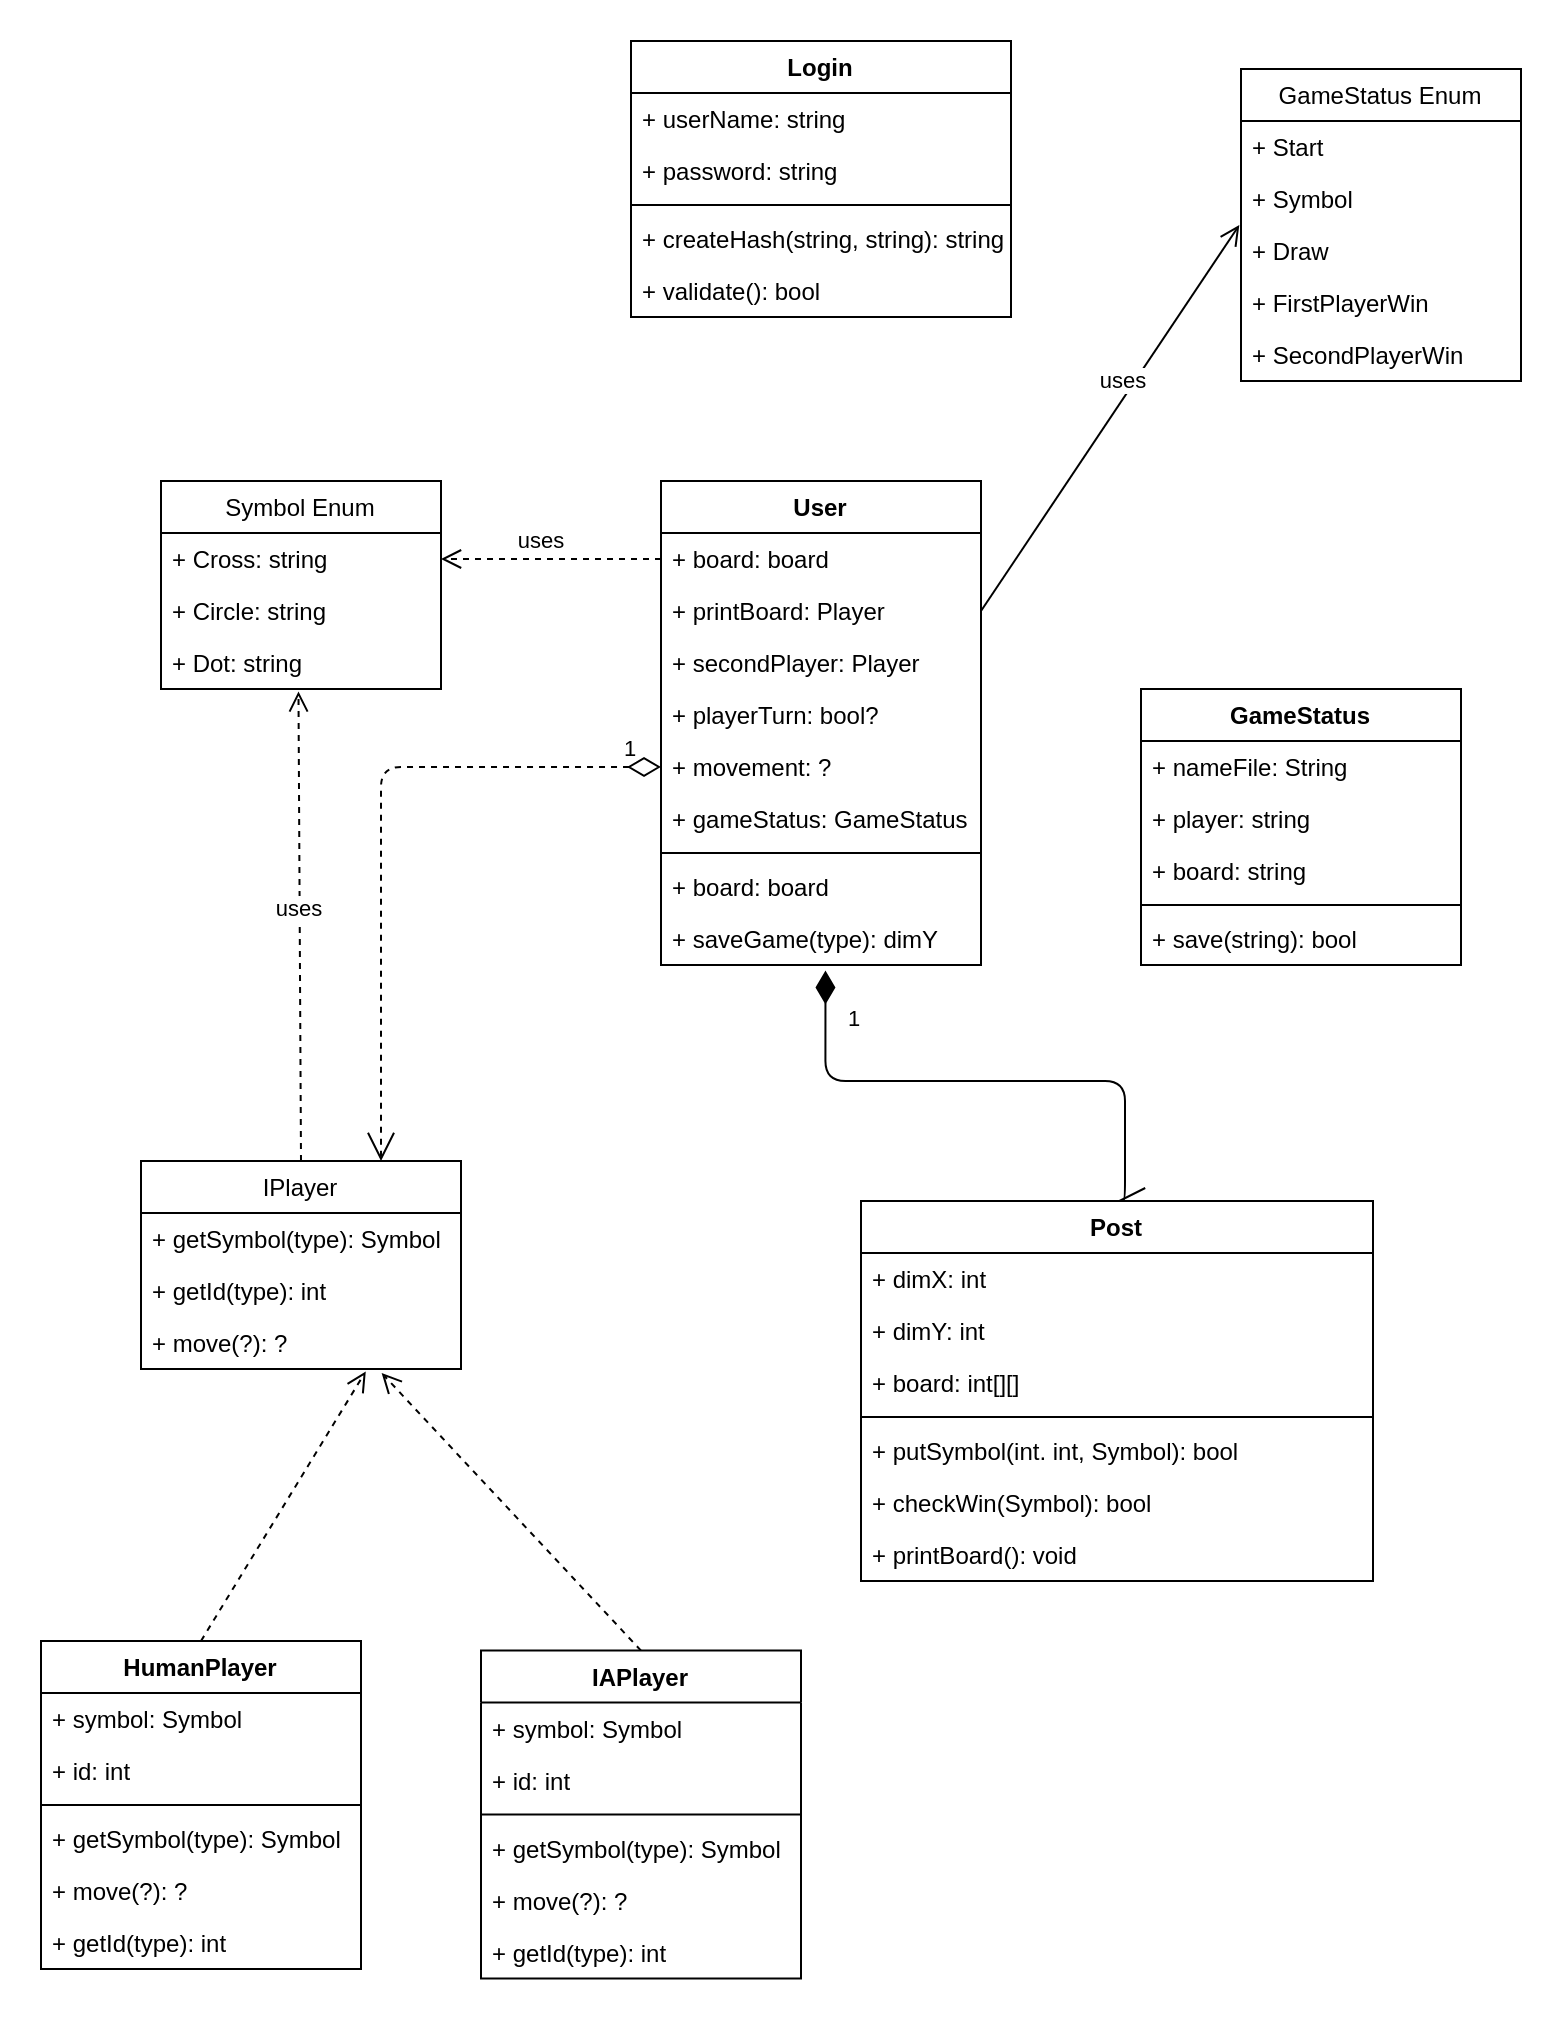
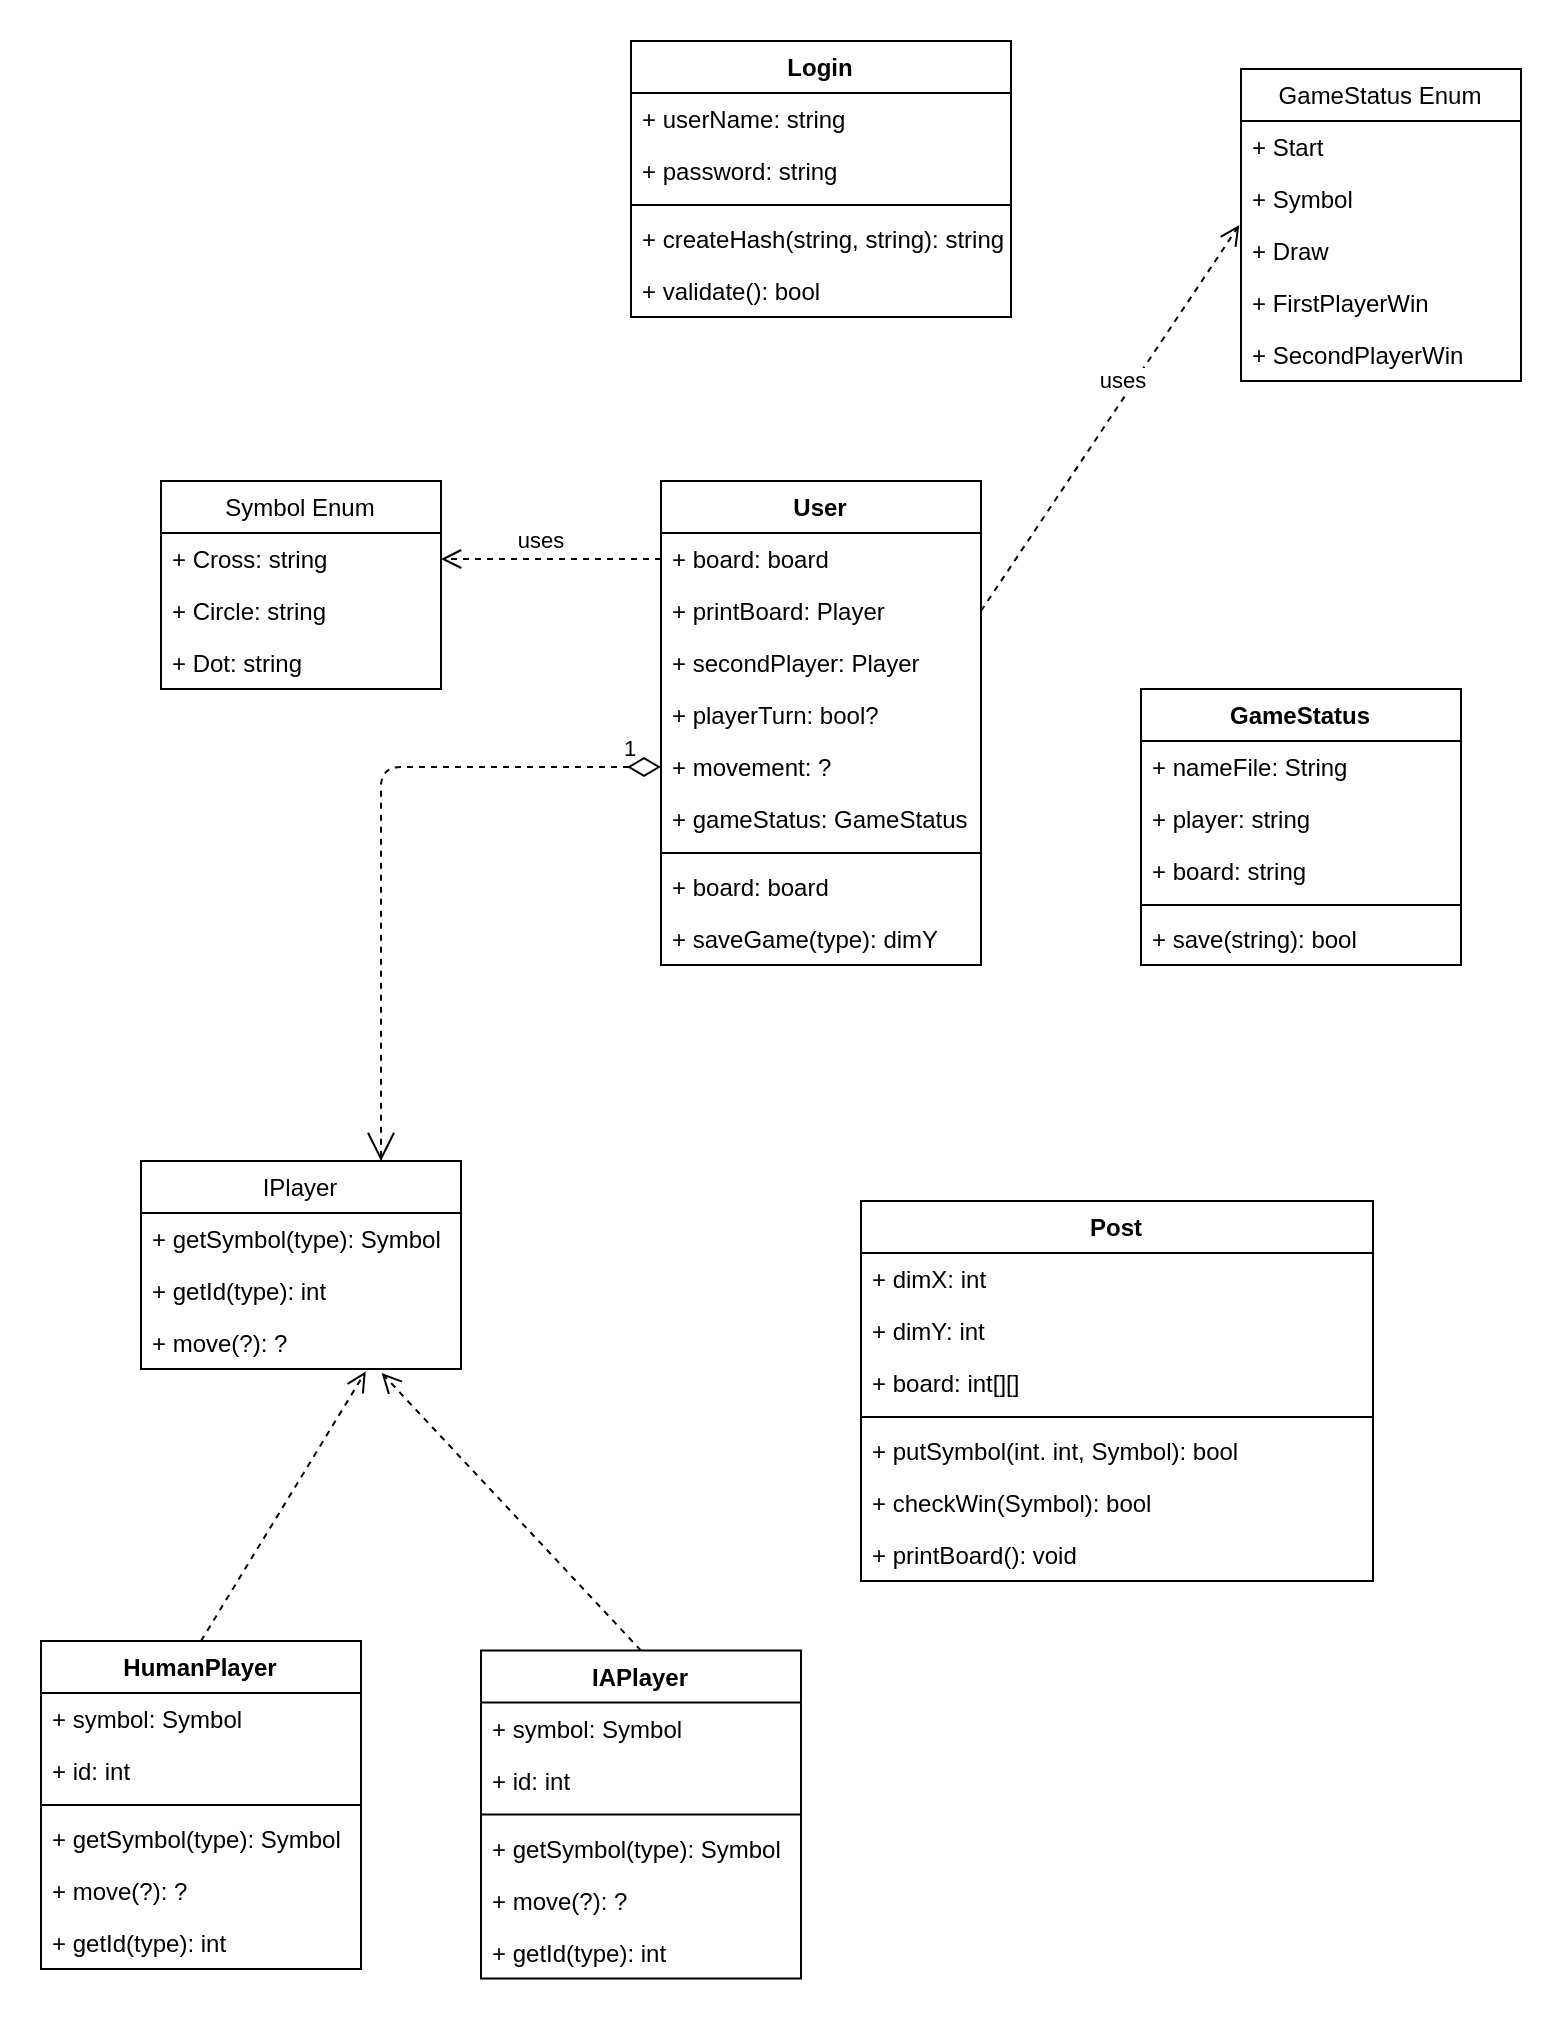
- <mxCell id="57" value="uses" style="html=1;verticalAlign=bottom;endArrow=open;dashed=0;endSize=8;entryX=-0.006;entryY=0;entryDx=0;entryDy=0;exitX=1;exitY=0.5;exitDx=0;exitDy=0;entryPerimeter=0;" parent="1" source="4" target="54" edge="1"><mxGeometry x="0.091" relative="1" as="geometry"><mxPoint x="620" y="180" as="sourcePoint" /><mxPoint x="510" y="180" as="targetPoint" /><mxPoint as="offset" /></mxGeometry></mxCell>
+ <mxCell id="57" value="uses" style="html=1;verticalAlign=bottom;endArrow=open;dashed=1;endSize=8;entryX=-0.006;entryY=0;entryDx=0;entryDy=0;exitX=1;exitY=0.5;exitDx=0;exitDy=0;entryPerimeter=0;" parent="1" source="4" target="54" edge="1"><mxGeometry x="0.091" relative="1" as="geometry"><mxPoint x="620" y="180" as="sourcePoint" /><mxPoint x="510" y="180" as="targetPoint" /><mxPoint as="offset" /></mxGeometry></mxCell>
- <mxCell id="38" value="uses" style="html=1;verticalAlign=bottom;endArrow=open;dashed=1;endSize=8;entryX=0.491;entryY=1.046;entryDx=0;entryDy=0;entryPerimeter=0;exitX=0.5;exitY=0;exitDx=0;exitDy=0;" parent="1" source="41" target="21" edge="1"><mxGeometry relative="1" as="geometry"><mxPoint x="220" y="520" as="sourcePoint" /><mxPoint x="140" y="520" as="targetPoint" /></mxGeometry></mxCell>
- <mxCell id="58" value="1" style="endArrow=open;html=1;endSize=12;startArrow=diamondThin;startSize=14;startFill=1;edgeStyle=orthogonalEdgeStyle;align=left;verticalAlign=bottom;entryX=0.5;entryY=0;entryDx=0;entryDy=0;exitX=0.514;exitY=1.108;exitDx=0;exitDy=0;exitPerimeter=0;" parent="1" source="11" target="59" edge="1"><mxGeometry x="-0.68" y="14" relative="1" as="geometry"><mxPoint x="340" y="470" as="sourcePoint" /><mxPoint x="500" y="470" as="targetPoint" /><Array as="points"><mxPoint x="412" y="540" /><mxPoint x="562" y="540" /></Array><mxPoint x="-4" y="-10" as="offset" /></mxGeometry></mxCell>
